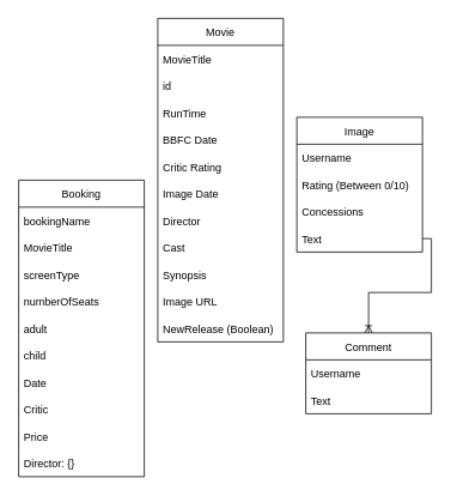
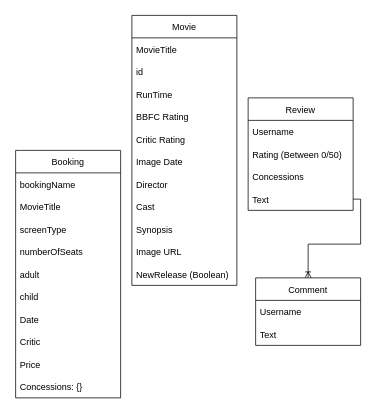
- <mxCell id="16" value="Image" style="swimlane;fontStyle=0;childLayout=stackLayout;horizontal=1;startSize=30;horizontalStack=0;resizeParent=1;resizeParentMax=0;resizeLast=0;collapsible=1;marginBottom=0;" parent="1" vertex="1"><mxGeometry x="330" y="130" width="140" height="150" as="geometry" /></mxCell>
+ <mxCell id="16" value="Review" style="swimlane;fontStyle=0;childLayout=stackLayout;horizontal=1;startSize=30;horizontalStack=0;resizeParent=1;resizeParentMax=0;resizeLast=0;collapsible=1;marginBottom=0;" parent="1" vertex="1"><mxGeometry x="330" y="130" width="140" height="150" as="geometry" /></mxCell>
- <mxCell id="25" value="BBFC Date" style="text;strokeColor=none;fillColor=none;align=left;verticalAlign=middle;spacingLeft=4;spacingRight=4;overflow=hidden;points=[[0,0.5],[1,0.5]];portConstraint=eastwest;rotatable=0;" parent="21" vertex="1"><mxGeometry y="120" width="140" height="30" as="geometry" /></mxCell>
+ <mxCell id="25" value="BBFC Rating" style="text;strokeColor=none;fillColor=none;align=left;verticalAlign=middle;spacingLeft=4;spacingRight=4;overflow=hidden;points=[[0,0.5],[1,0.5]];portConstraint=eastwest;rotatable=0;" parent="21" vertex="1"><mxGeometry y="120" width="140" height="30" as="geometry" /></mxCell>
- <mxCell id="18" value="Rating (Between 0/10)" style="text;strokeColor=none;fillColor=none;align=left;verticalAlign=middle;spacingLeft=4;spacingRight=4;overflow=hidden;points=[[0,0.5],[1,0.5]];portConstraint=eastwest;rotatable=0;" parent="16" vertex="1"><mxGeometry y="60" width="140" height="30" as="geometry" /></mxCell>
+ <mxCell id="18" value="Rating (Between 0/50)" style="text;strokeColor=none;fillColor=none;align=left;verticalAlign=middle;spacingLeft=4;spacingRight=4;overflow=hidden;points=[[0,0.5],[1,0.5]];portConstraint=eastwest;rotatable=0;" parent="16" vertex="1"><mxGeometry y="60" width="140" height="30" as="geometry" /></mxCell>
- <mxCell id="12" value="Director: {}" style="text;strokeColor=none;fillColor=none;align=left;verticalAlign=middle;spacingLeft=4;spacingRight=4;overflow=hidden;points=[[0,0.5],[1,0.5]];portConstraint=eastwest;rotatable=0;" parent="2" vertex="1"><mxGeometry y="300" width="140" height="30" as="geometry" /></mxCell>
+ <mxCell id="12" value="Concessions: {}" style="text;strokeColor=none;fillColor=none;align=left;verticalAlign=middle;spacingLeft=4;spacingRight=4;overflow=hidden;points=[[0,0.5],[1,0.5]];portConstraint=eastwest;rotatable=0;" parent="2" vertex="1"><mxGeometry y="300" width="140" height="30" as="geometry" /></mxCell>
